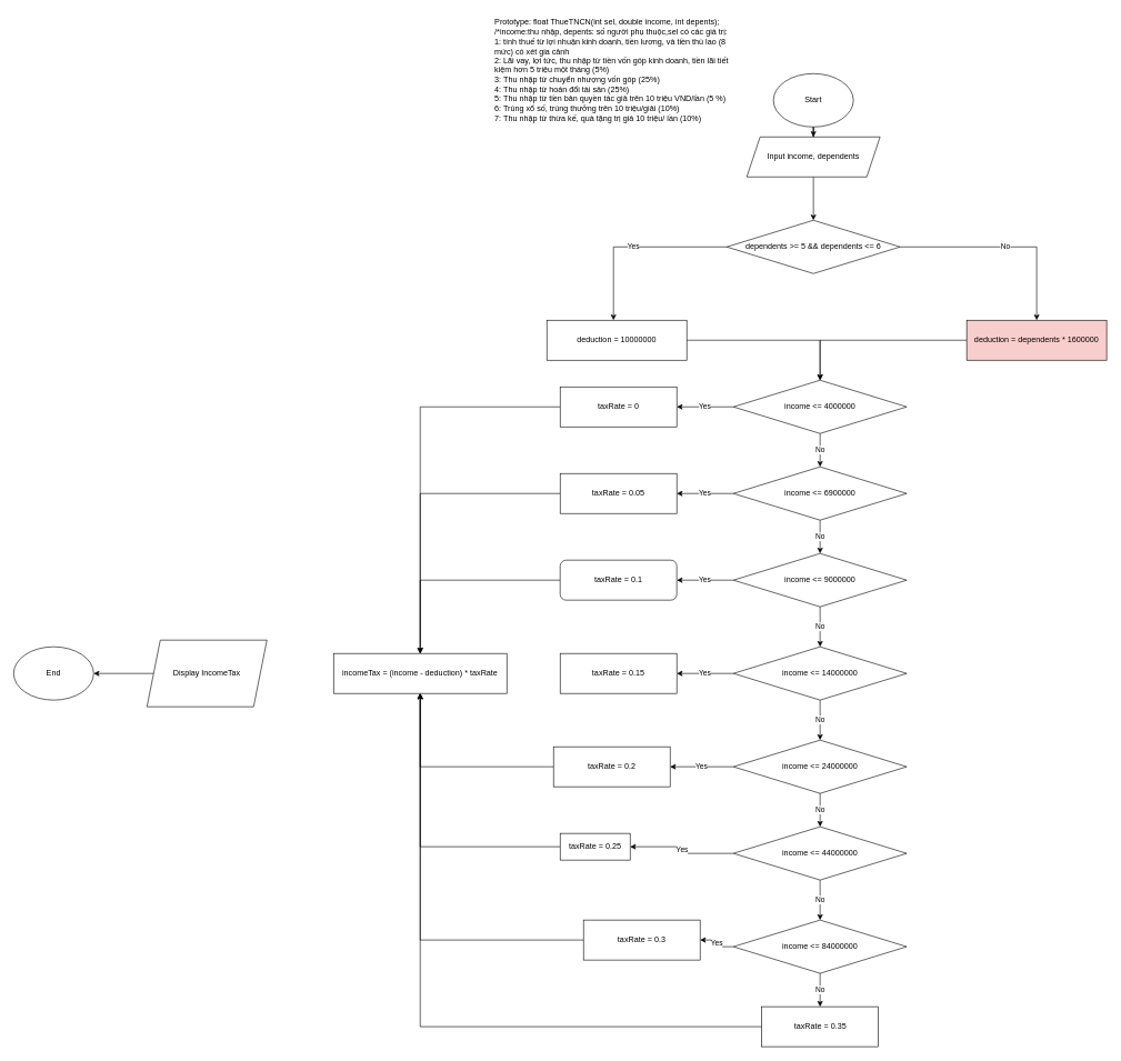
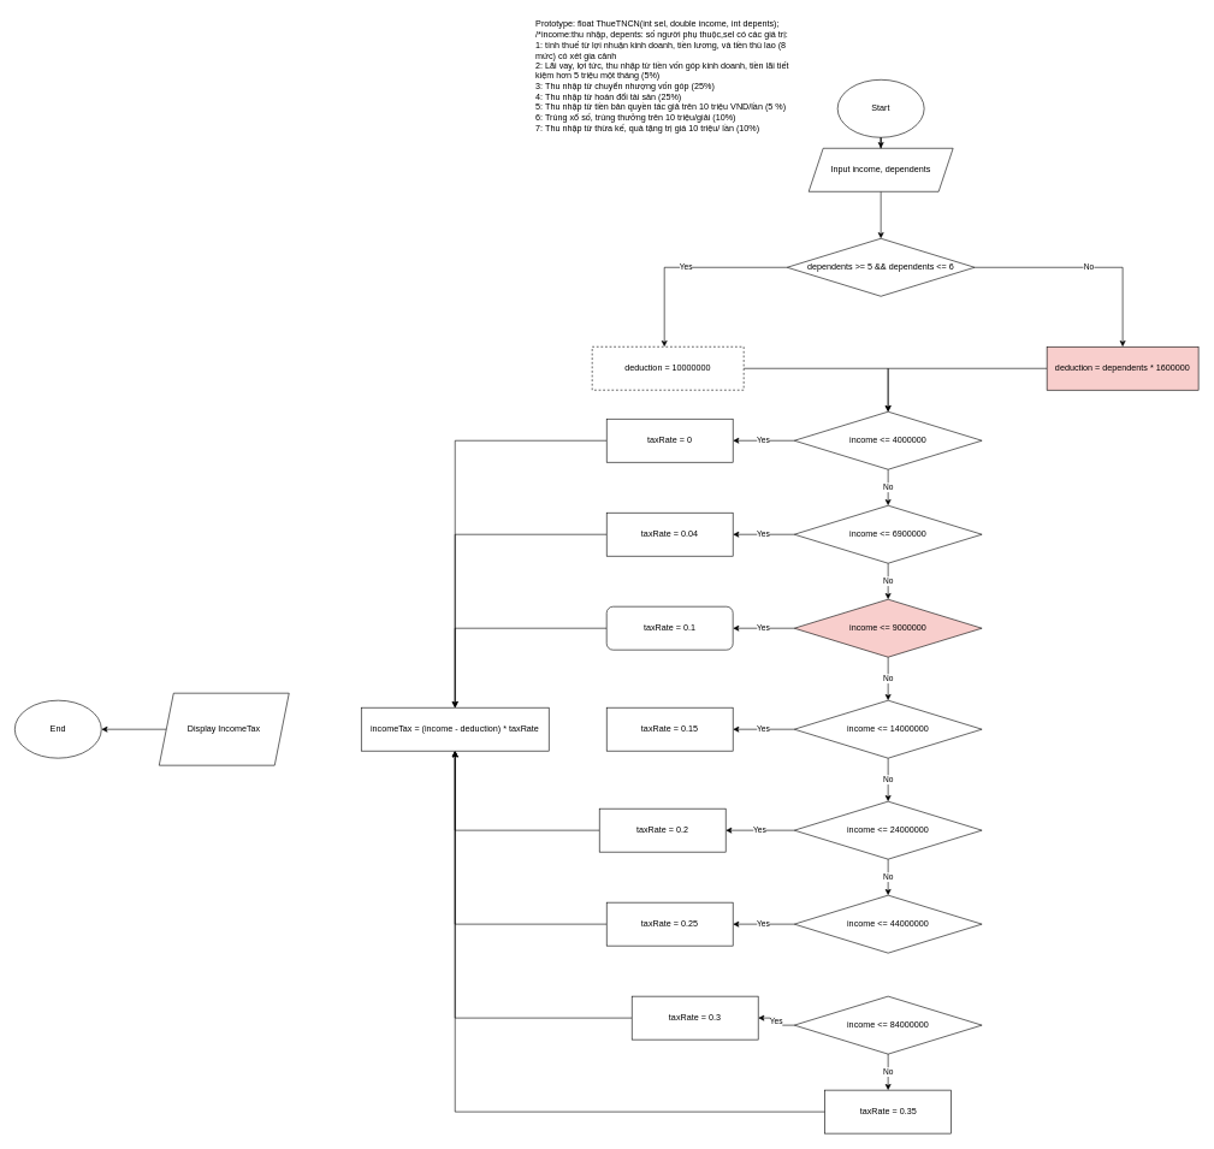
- <mxCell id="11" value="deduction = 10000000" style="whiteSpace=wrap;html=1;" vertex="1" parent="1"><mxGeometry y="480" width="210" height="60" as="geometry" x="820" /></mxCell>
+ <mxCell id="11" value="deduction = 10000000" style="whiteSpace=wrap;html=1;dashed=1;" vertex="1" parent="1"><mxGeometry y="480" width="210" height="60" as="geometry" x="820" /></mxCell>
- <mxCell id="49" value="taxRate = 0.05" style="whiteSpace=wrap;html=1;" vertex="1" parent="1"><mxGeometry x="840" y="710" width="175" height="60" as="geometry" /></mxCell>
+ <mxCell id="49" value="taxRate = 0.04" style="whiteSpace=wrap;html=1;" vertex="1" parent="1"><mxGeometry x="840" y="710" width="175" height="60" as="geometry" /></mxCell>
- <mxCell id="22" value="income &lt;= 9000000" style="rhombus;whiteSpace=wrap;html=1;" vertex="1" parent="1"><mxGeometry x="1100" y="830" width="260" height="80" as="geometry" /></mxCell>
+ <mxCell id="22" value="income &lt;= 9000000" style="rhombus;whiteSpace=wrap;html=1;fillColor=#f8cecc;" vertex="1" parent="1"><mxGeometry x="1100" y="830" width="260" height="80" as="geometry" /></mxCell>
- <mxCell id="43" value="taxRate = 0.25" style="whiteSpace=wrap;html=1;" vertex="1" parent="1"><mxGeometry x="840" y="1250" width="105" height="40" as="geometry" /></mxCell>
+ <mxCell id="43" value="taxRate = 0.25" style="whiteSpace=wrap;html=1;" vertex="1" parent="1"><mxGeometry x="840" y="1250" width="175" height="60" as="geometry" /></mxCell>
- <mxCell id="29" value="No" style="edgeStyle=orthogonalEdgeStyle;rounded=0;orthogonalLoop=1;jettySize=auto;html=1;" edge="1" parent="1" source="31" target="34"><mxGeometry relative="1" as="geometry" /></mxCell>
